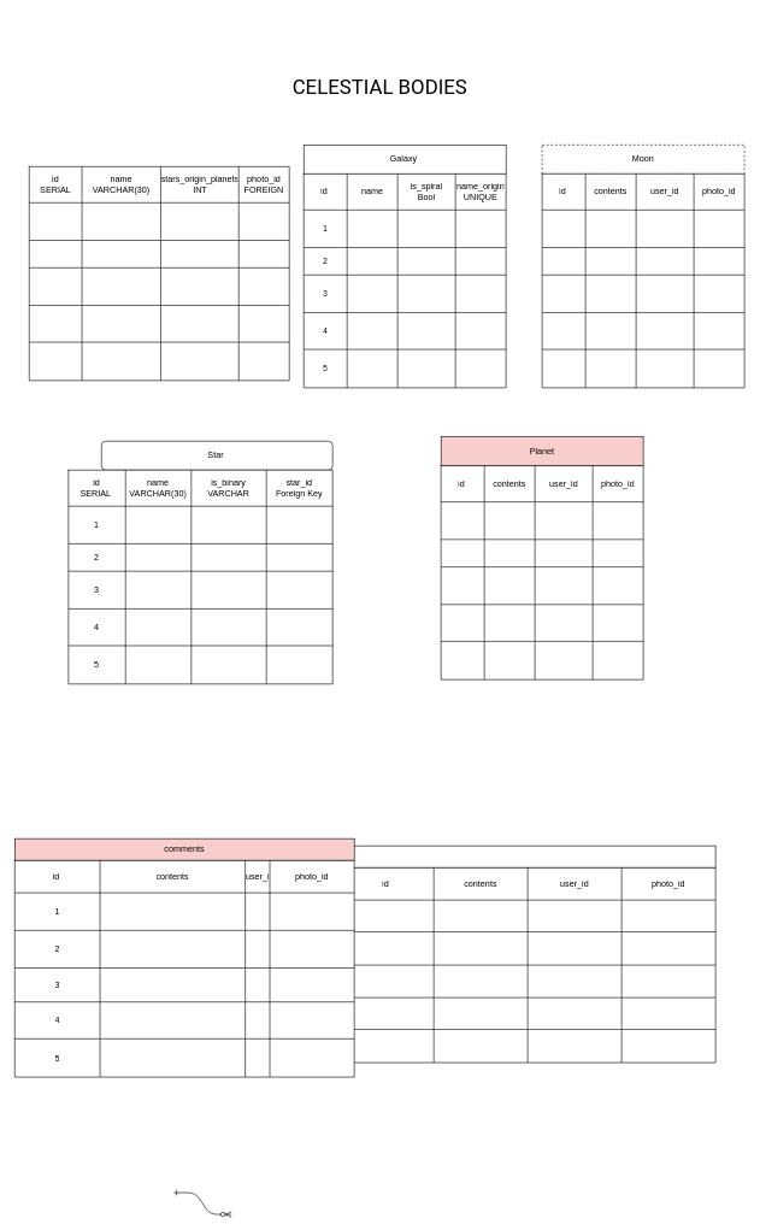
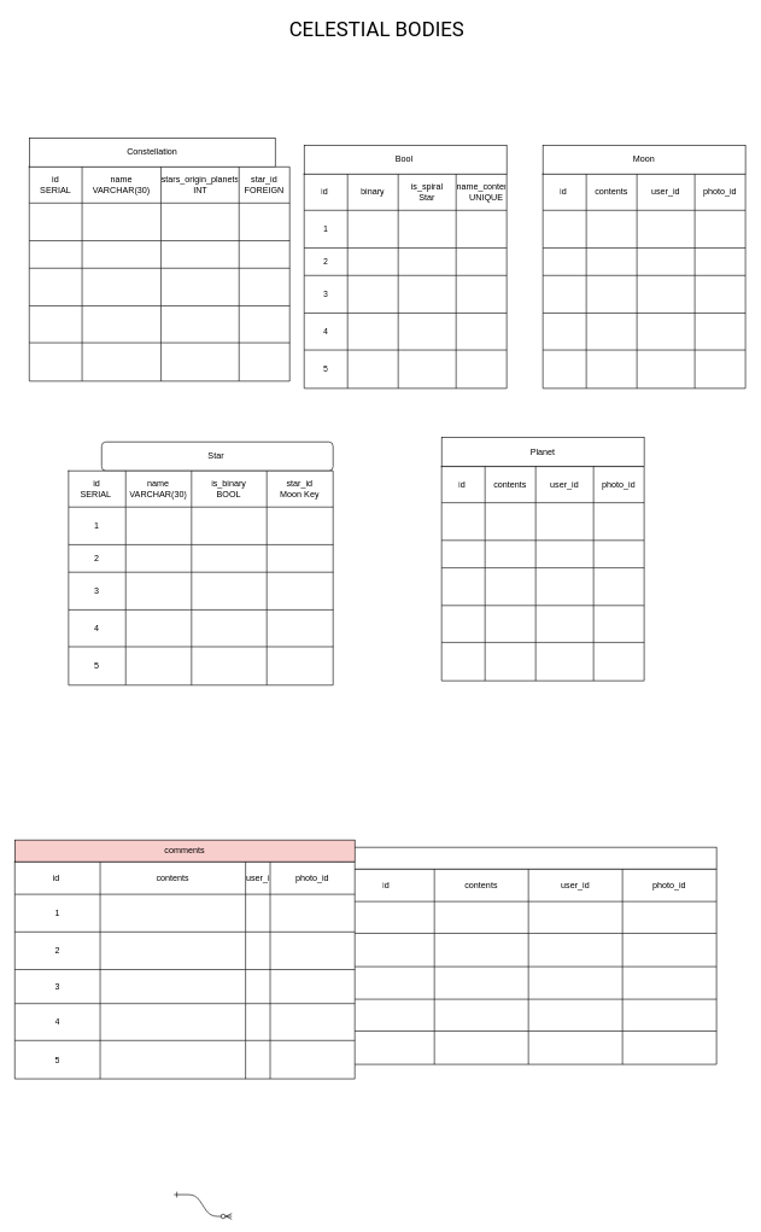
- <mxCell id="70" value="&lt;font face=&quot;Roboto&quot; data-font-src=&quot;https://fonts.googleapis.com/css?family=Roboto&quot; style=&quot;font-size: 28px;&quot;&gt;CELESTIAL BODIES&lt;/font&gt;" style="text;html=1;align=center;verticalAlign=middle;resizable=0;points=[];autosize=1;strokeColor=none;fillColor=none;fontSize=28;fontFamily=Permanent Marker;fontSource=https%3A%2F%2Ffonts.googleapis.com%2Fcss%3Ffamily%3DPermanent%2BMarker;" vertex="1" parent="1"><mxGeometry x="395" y="100" width="260" height="40" as="geometry" /></mxCell>
+ <mxCell id="70" value="&lt;font face=&quot;Roboto&quot; data-font-src=&quot;https://fonts.googleapis.com/css?family=Roboto&quot; style=&quot;font-size: 28px;&quot;&gt;CELESTIAL BODIES&lt;/font&gt;" style="text;html=1;align=center;verticalAlign=middle;resizable=0;points=[];autosize=1;strokeColor=none;fillColor=none;fontSize=28;fontFamily=Permanent Marker;fontSource=https%3A%2F%2Ffonts.googleapis.com%2Fcss%3Ffamily%3DPermanent%2BMarker;" vertex="1" parent="1"><mxGeometry x="390" y="20" width="260" height="40" as="geometry" /></mxCell>
+ <mxCell id="105" value="Constellation" style="whiteSpace=wrap;html=1;" vertex="1" parent="104"><mxGeometry width="340" height="40" as="geometry" /></mxCell>
- <mxCell id="138" value="Galaxy&amp;nbsp;" style="whiteSpace=wrap;html=1;" vertex="1" parent="137"><mxGeometry width="280" height="40" as="geometry" /></mxCell>
+ <mxCell id="138" value="Bool&amp;nbsp;" style="whiteSpace=wrap;html=1;" vertex="1" parent="137"><mxGeometry width="280" height="40" as="geometry" /></mxCell>
- <mxCell id="171" value="Moon" style="whiteSpace=wrap;html=1;dashed=1;" vertex="1" parent="170"><mxGeometry width="280" height="40" as="geometry" /></mxCell>
+ <mxCell id="171" value="Moon" style="whiteSpace=wrap;html=1;" vertex="1" parent="170"><mxGeometry width="280" height="40" as="geometry" /></mxCell>
- <mxCell id="111" value="photo_id&lt;br&gt;FOREIGN" style="shape=partialRectangle;html=1;whiteSpace=wrap;connectable=0;overflow=hidden;fillColor=none;top=0;left=0;bottom=0;right=0;pointerEvents=1;" vertex="1" parent="107"><mxGeometry x="290" width="70" height="50" as="geometry"><mxRectangle width="70" height="50" as="alternateBounds" /></mxGeometry></mxCell>
+ <mxCell id="111" value="star_id&lt;br&gt;FOREIGN" style="shape=partialRectangle;html=1;whiteSpace=wrap;connectable=0;overflow=hidden;fillColor=none;top=0;left=0;bottom=0;right=0;pointerEvents=1;" vertex="1" parent="107"><mxGeometry x="290" width="70" height="50" as="geometry"><mxRectangle width="70" height="50" as="alternateBounds" /></mxGeometry></mxCell>
- <mxCell id="142" value="name" style="shape=partialRectangle;html=1;whiteSpace=wrap;connectable=0;overflow=hidden;fillColor=none;top=0;left=0;bottom=0;right=0;pointerEvents=1;" vertex="1" parent="140"><mxGeometry x="60" width="70" height="50" as="geometry"><mxRectangle width="70" height="50" as="alternateBounds" /></mxGeometry></mxCell>
+ <mxCell id="142" value="binary" style="shape=partialRectangle;html=1;whiteSpace=wrap;connectable=0;overflow=hidden;fillColor=none;top=0;left=0;bottom=0;right=0;pointerEvents=1;" vertex="1" parent="140"><mxGeometry x="60" width="70" height="50" as="geometry"><mxRectangle width="70" height="50" as="alternateBounds" /></mxGeometry></mxCell>
- <mxCell id="143" value="is_spiral&lt;br&gt;Bool" style="shape=partialRectangle;html=1;whiteSpace=wrap;connectable=0;overflow=hidden;fillColor=none;top=0;left=0;bottom=0;right=0;pointerEvents=1;" vertex="1" parent="140"><mxGeometry x="130" width="80" height="50" as="geometry"><mxRectangle width="80" height="50" as="alternateBounds" /></mxGeometry></mxCell>
+ <mxCell id="143" value="is_spiral&lt;br&gt;Star" style="shape=partialRectangle;html=1;whiteSpace=wrap;connectable=0;overflow=hidden;fillColor=none;top=0;left=0;bottom=0;right=0;pointerEvents=1;" vertex="1" parent="140"><mxGeometry x="130" width="80" height="50" as="geometry"><mxRectangle width="80" height="50" as="alternateBounds" /></mxGeometry></mxCell>
- <mxCell id="144" value="name_origin&lt;br&gt;UNIQUE" style="shape=partialRectangle;html=1;whiteSpace=wrap;connectable=0;overflow=hidden;fillColor=none;top=0;left=0;bottom=0;right=0;pointerEvents=1;" vertex="1" parent="140"><mxGeometry x="210" width="70" height="50" as="geometry"><mxRectangle width="70" height="50" as="alternateBounds" /></mxGeometry></mxCell>
+ <mxCell id="144" value="name_contents&lt;br&gt;UNIQUE" style="shape=partialRectangle;html=1;whiteSpace=wrap;connectable=0;overflow=hidden;fillColor=none;top=0;left=0;bottom=0;right=0;pointerEvents=1;" vertex="1" parent="140"><mxGeometry x="210" width="70" height="50" as="geometry"><mxRectangle width="70" height="50" as="alternateBounds" /></mxGeometry></mxCell>
- <mxCell id="204" value="Planet" style="whiteSpace=wrap;html=1;fillColor=#f8cecc;" vertex="1" parent="203"><mxGeometry width="280" height="40" as="geometry" /></mxCell>
+ <mxCell id="204" value="Planet" style="whiteSpace=wrap;html=1;" vertex="1" parent="203"><mxGeometry width="280" height="40" as="geometry" /></mxCell>
- <mxCell id="77" value="is_binary&lt;br&gt;VARCHAR" style="shape=partialRectangle;html=1;whiteSpace=wrap;connectable=0;overflow=hidden;fillColor=none;top=0;left=0;bottom=0;right=0;pointerEvents=1;" parent="74" vertex="1"><mxGeometry x="170" width="104" height="50" as="geometry"><mxRectangle width="104" height="50" as="alternateBounds" /></mxGeometry></mxCell>
+ <mxCell id="77" value="is_binary&lt;br&gt;BOOL" style="shape=partialRectangle;html=1;whiteSpace=wrap;connectable=0;overflow=hidden;fillColor=none;top=0;left=0;bottom=0;right=0;pointerEvents=1;" parent="74" vertex="1"><mxGeometry x="170" width="104" height="50" as="geometry"><mxRectangle width="104" height="50" as="alternateBounds" /></mxGeometry></mxCell>
- <mxCell id="78" value="star_id&lt;br&gt;Foreign Key" style="shape=partialRectangle;html=1;whiteSpace=wrap;connectable=0;overflow=hidden;fillColor=none;top=0;left=0;bottom=0;right=0;pointerEvents=1;" parent="74" vertex="1"><mxGeometry x="274" width="92" height="50" as="geometry"><mxRectangle width="92" height="50" as="alternateBounds" /></mxGeometry></mxCell>
+ <mxCell id="78" value="star_id&lt;br&gt;Moon Key" style="shape=partialRectangle;html=1;whiteSpace=wrap;connectable=0;overflow=hidden;fillColor=none;top=0;left=0;bottom=0;right=0;pointerEvents=1;" parent="74" vertex="1"><mxGeometry x="274" width="92" height="50" as="geometry"><mxRectangle width="92" height="50" as="alternateBounds" /></mxGeometry></mxCell>
